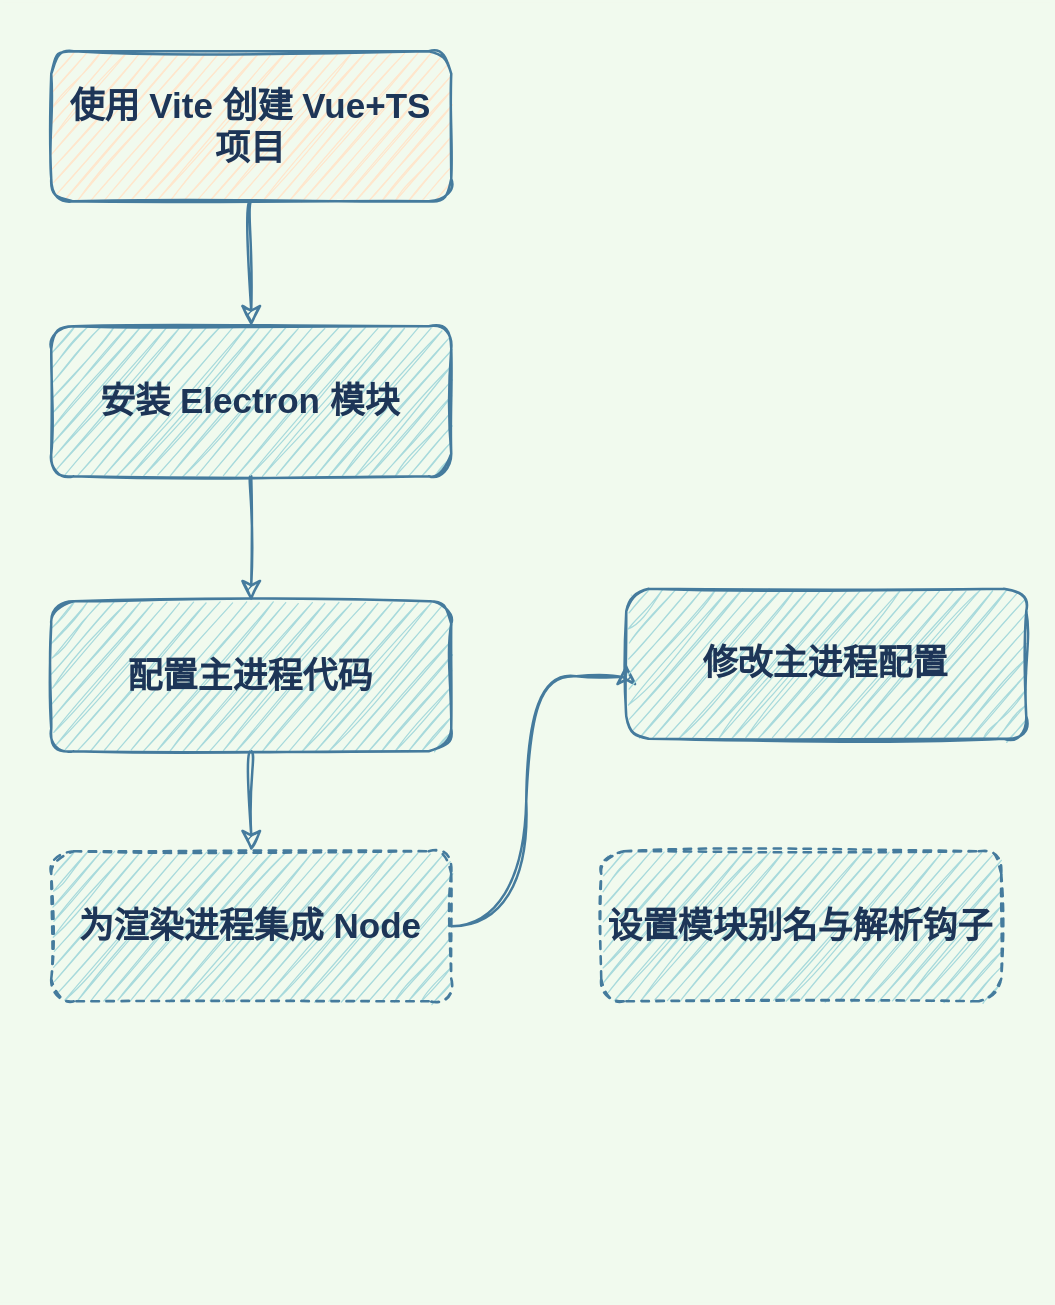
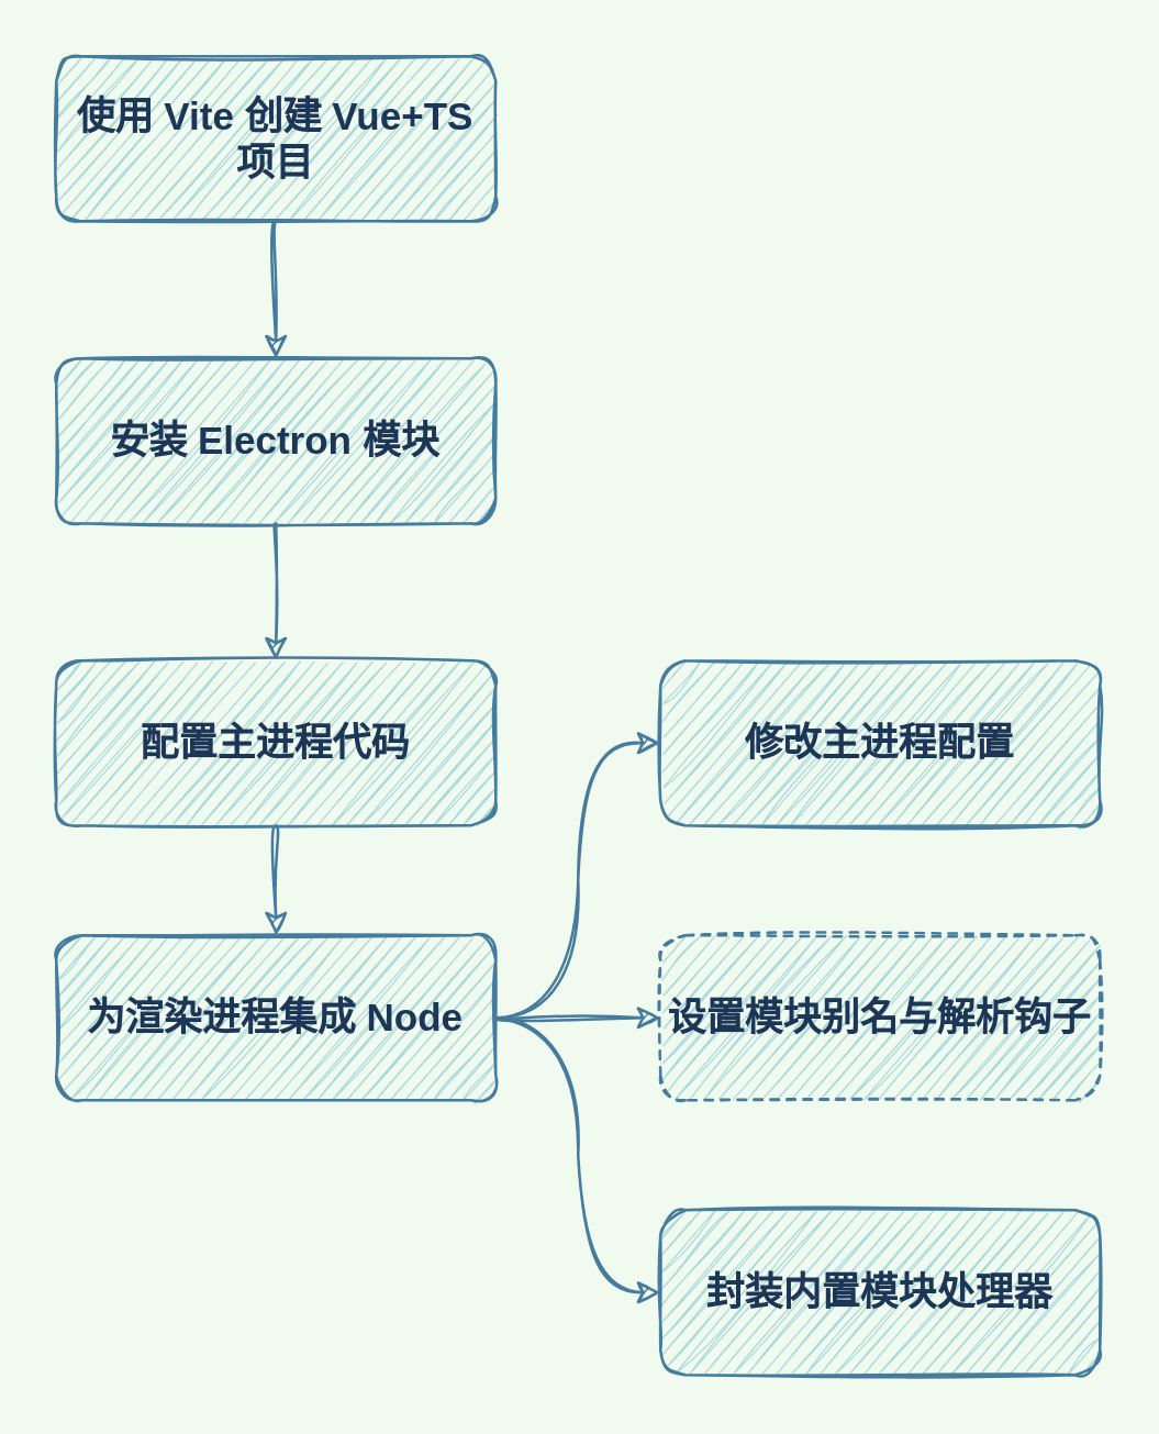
- <mxCell id="3" value="使用 Vite 创建 Vue+TS项目" style="rounded=1;whiteSpace=wrap;html=1;fontSize=14;glass=0;strokeWidth=1;shadow=0;fillColor=#ffe6cc;strokeColor=#457B9D;fontColor=#1D3557;fontStyle=1;sketch=1;" parent="1" vertex="1"><mxGeometry x="20" y="20" width="160" height="60" as="geometry" /></mxCell>
+ <mxCell id="3" value="使用 Vite 创建 Vue+TS项目" style="rounded=1;whiteSpace=wrap;html=1;fontSize=14;glass=0;strokeWidth=1;shadow=0;fillColor=#A8DADC;strokeColor=#457B9D;fontColor=#1D3557;fontStyle=1;sketch=1;" parent="1" vertex="1"><mxGeometry x="20" y="20" width="160" height="60" as="geometry" /></mxCell>
- <mxCell id="12" value="修改主进程配置" style="rounded=1;whiteSpace=wrap;html=1;fontSize=14;glass=0;strokeWidth=1;shadow=0;fillColor=#A8DADC;strokeColor=#457B9D;fontColor=#1D3557;labelBackgroundColor=none;labelBorderColor=none;fontStyle=1;sketch=1;" vertex="1" parent="1"><mxGeometry x="250" y="235" width="160" height="60" as="geometry" /></mxCell>
+ <mxCell id="12" value="修改主进程配置" style="rounded=1;whiteSpace=wrap;html=1;fontSize=14;glass=0;strokeWidth=1;shadow=0;fillColor=#A8DADC;strokeColor=#457B9D;fontColor=#1D3557;labelBackgroundColor=none;labelBorderColor=none;fontStyle=1;sketch=1;" vertex="1" parent="1"><mxGeometry x="240" y="240" width="160" height="60" as="geometry" /></mxCell>
- <mxCell id="11" value="为渲染进程集成 Node" style="rounded=1;whiteSpace=wrap;html=1;fontSize=14;glass=0;strokeWidth=1;shadow=0;fillColor=#A8DADC;strokeColor=#457B9D;fontColor=#1D3557;fontStyle=1;sketch=1;dashed=1;" vertex="1" parent="1"><mxGeometry x="20" y="340" width="160" height="60" as="geometry" /></mxCell>
+ <mxCell id="11" value="为渲染进程集成 Node" style="rounded=1;whiteSpace=wrap;html=1;fontSize=14;glass=0;strokeWidth=1;shadow=0;fillColor=#A8DADC;strokeColor=#457B9D;fontColor=#1D3557;fontStyle=1;sketch=1;" vertex="1" parent="1"><mxGeometry x="20" y="340" width="160" height="60" as="geometry" /></mxCell>
+ <mxCell id="10" style="edgeStyle=orthogonalEdgeStyle;rounded=1;orthogonalLoop=1;jettySize=auto;html=1;entryX=0;entryY=0.5;entryDx=0;entryDy=0;strokeColor=#457B9D;labelBackgroundColor=#F1FAEE;fontColor=#1D3557;curved=1;sketch=1;" edge="1" parent="1" source="11" target="13"><mxGeometry relative="1" as="geometry" /></mxCell>
+ <mxCell id="9" style="edgeStyle=orthogonalEdgeStyle;rounded=1;orthogonalLoop=1;jettySize=auto;html=1;entryX=0;entryY=0.5;entryDx=0;entryDy=0;strokeColor=#457B9D;labelBackgroundColor=#F1FAEE;fontColor=#1D3557;curved=1;sketch=1;" edge="1" parent="1" source="11" target="14"><mxGeometry relative="1" as="geometry" /></mxCell>
+ <mxCell id="14" value="封装内置模块处理器" style="rounded=1;whiteSpace=wrap;html=1;fontSize=14;glass=0;strokeWidth=1;shadow=0;fillColor=#A8DADC;strokeColor=#457B9D;fontColor=#1D3557;fontStyle=1;sketch=1;" vertex="1" parent="1"><mxGeometry x="240" y="440" width="160" height="60" as="geometry" /></mxCell>
